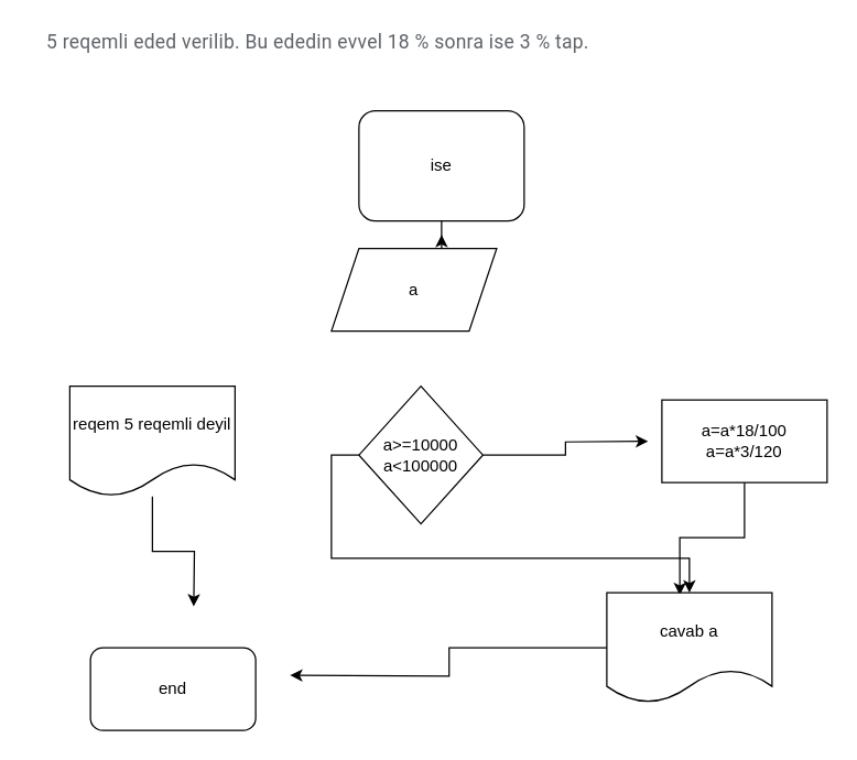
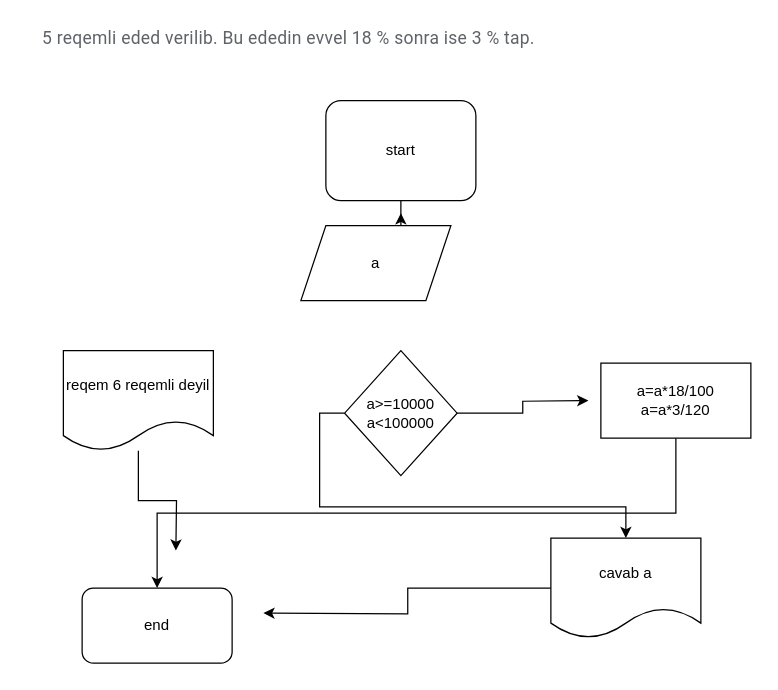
- <mxCell id="14" value="ise" style="rounded=1;whiteSpace=wrap;html=1;" vertex="1" parent="1"><mxGeometry x="260" y="80" width="120" height="80" as="geometry" /></mxCell>
+ <mxCell id="14" value="start" style="rounded=1;whiteSpace=wrap;html=1;" vertex="1" parent="1"><mxGeometry x="260" y="80" width="120" height="80" as="geometry" /></mxCell>
- <mxCell id="8" value="reqem 5 reqemli deyil" style="shape=document;whiteSpace=wrap;html=1;boundedLbl=1;" parent="1" vertex="1"><mxGeometry x="50" y="280" width="120" height="80" as="geometry" /></mxCell>
+ <mxCell id="8" value="reqem 6 reqemli deyil" style="shape=document;whiteSpace=wrap;html=1;boundedLbl=1;" parent="1" vertex="1"><mxGeometry x="50" y="280" width="120" height="80" as="geometry" /></mxCell>
- <mxCell id="6" value="a&amp;gt;=10000&lt;br&gt;a&amp;lt;100000" style="rhombus;whiteSpace=wrap;html=1;" parent="1" vertex="1"><mxGeometry x="260" y="280" width="90" height="100" as="geometry" /></mxCell>
+ <mxCell id="6" value="a&amp;gt;=10000&lt;br&gt;a&amp;lt;100000" style="rhombus;whiteSpace=wrap;html=1;" parent="1" vertex="1"><mxGeometry x="275" y="280" width="90" height="100" as="geometry" /></mxCell>
- <mxCell id="9" style="edgeStyle=orthogonalEdgeStyle;rounded=0;orthogonalLoop=1;jettySize=auto;html=1;exitX=0.5;exitY=1;exitDx=0;exitDy=0;entryX=0.442;entryY=0.022;entryDx=0;entryDy=0;entryPerimeter=0;" parent="1" source="10" target="12" edge="1"><mxGeometry relative="1" as="geometry" /></mxCell>
+ <mxCell id="9" style="edgeStyle=orthogonalEdgeStyle;rounded=0;orthogonalLoop=1;jettySize=auto;html=1;exitX=0.5;exitY=1;exitDx=0;exitDy=0;" parent="1" source="10" target="15" edge="1"><mxGeometry relative="1" as="geometry" /></mxCell>
